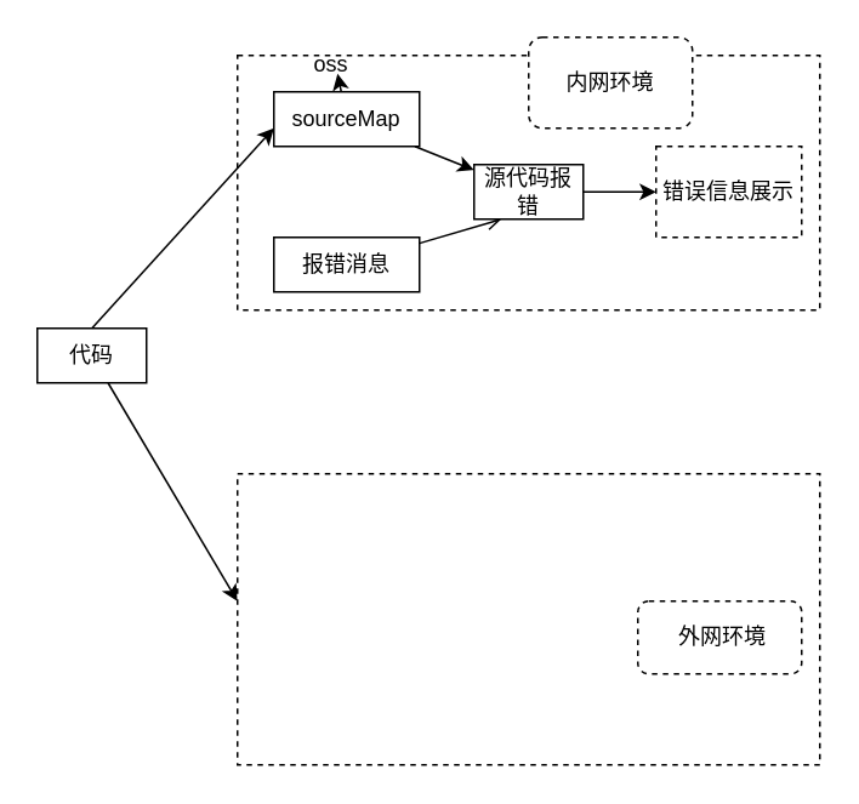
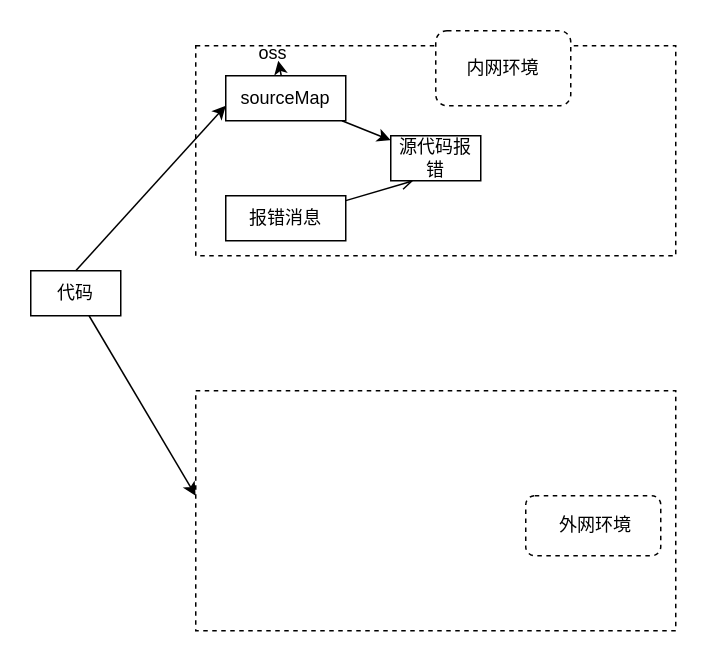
- <mxCell id="12" value="" style="edgeStyle=none;html=1;fontSize=12;" edge="1" parent="1" source="13" target="17"><mxGeometry relative="1" as="geometry" /></mxCell>
- <mxCell id="17" value="错误信息展示" style="rounded=0;whiteSpace=wrap;html=1;dashed=1;fontSize=12;" vertex="1" parent="1"><mxGeometry x="360" y="80" width="80" height="50" as="geometry" /></mxCell>
